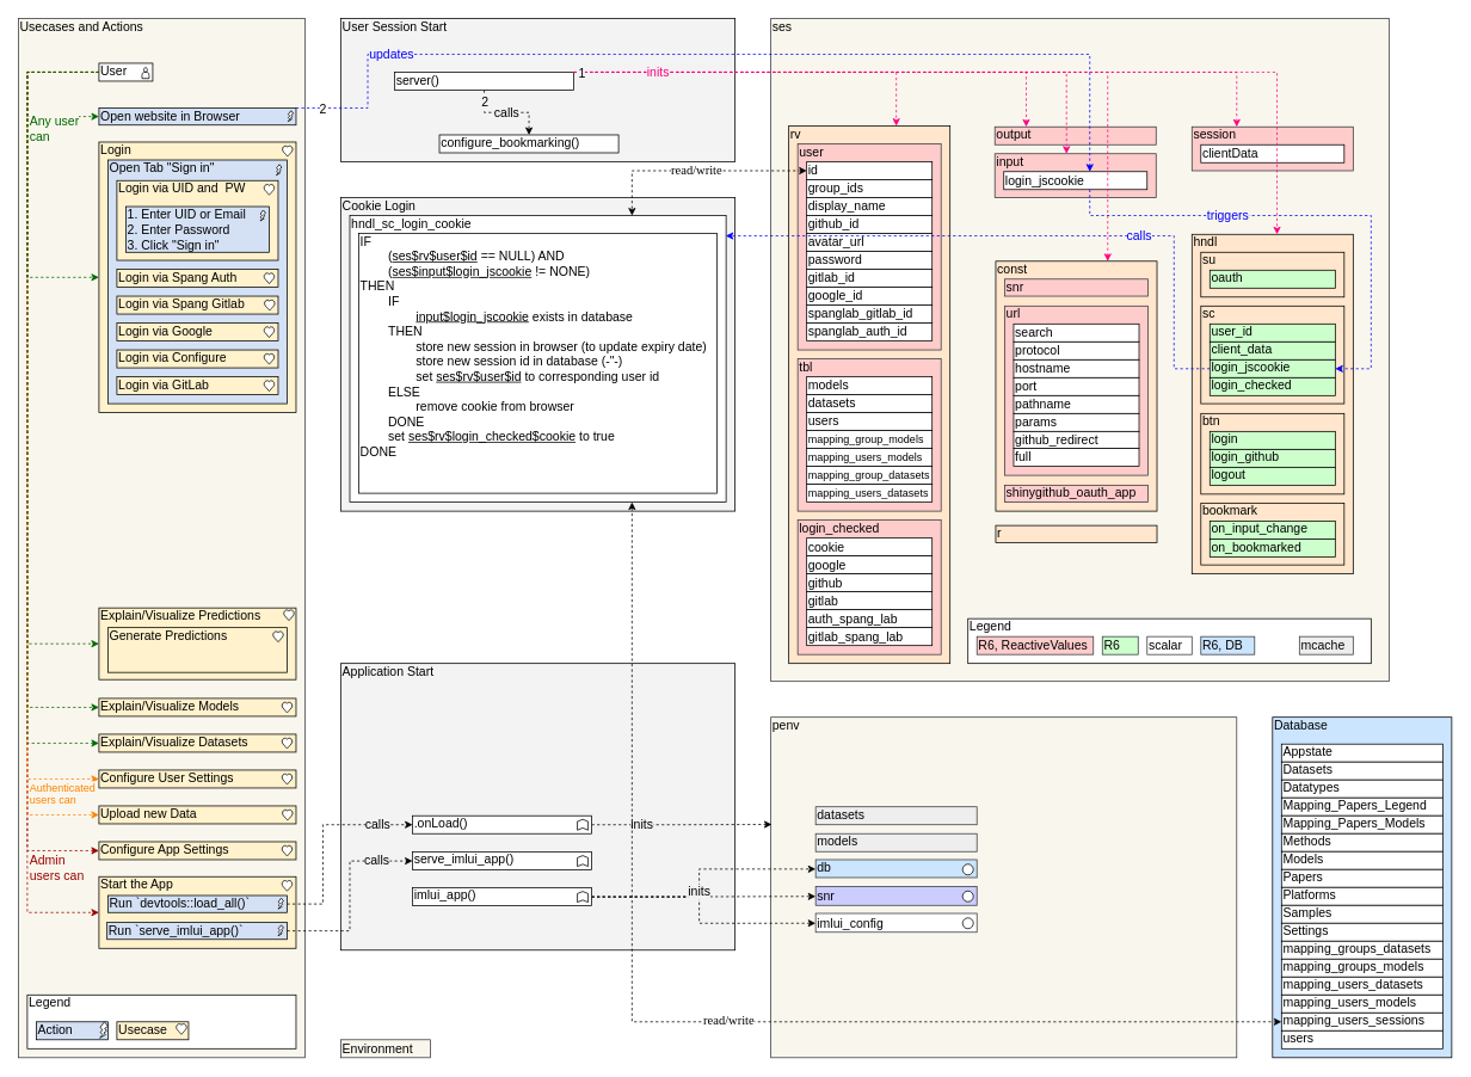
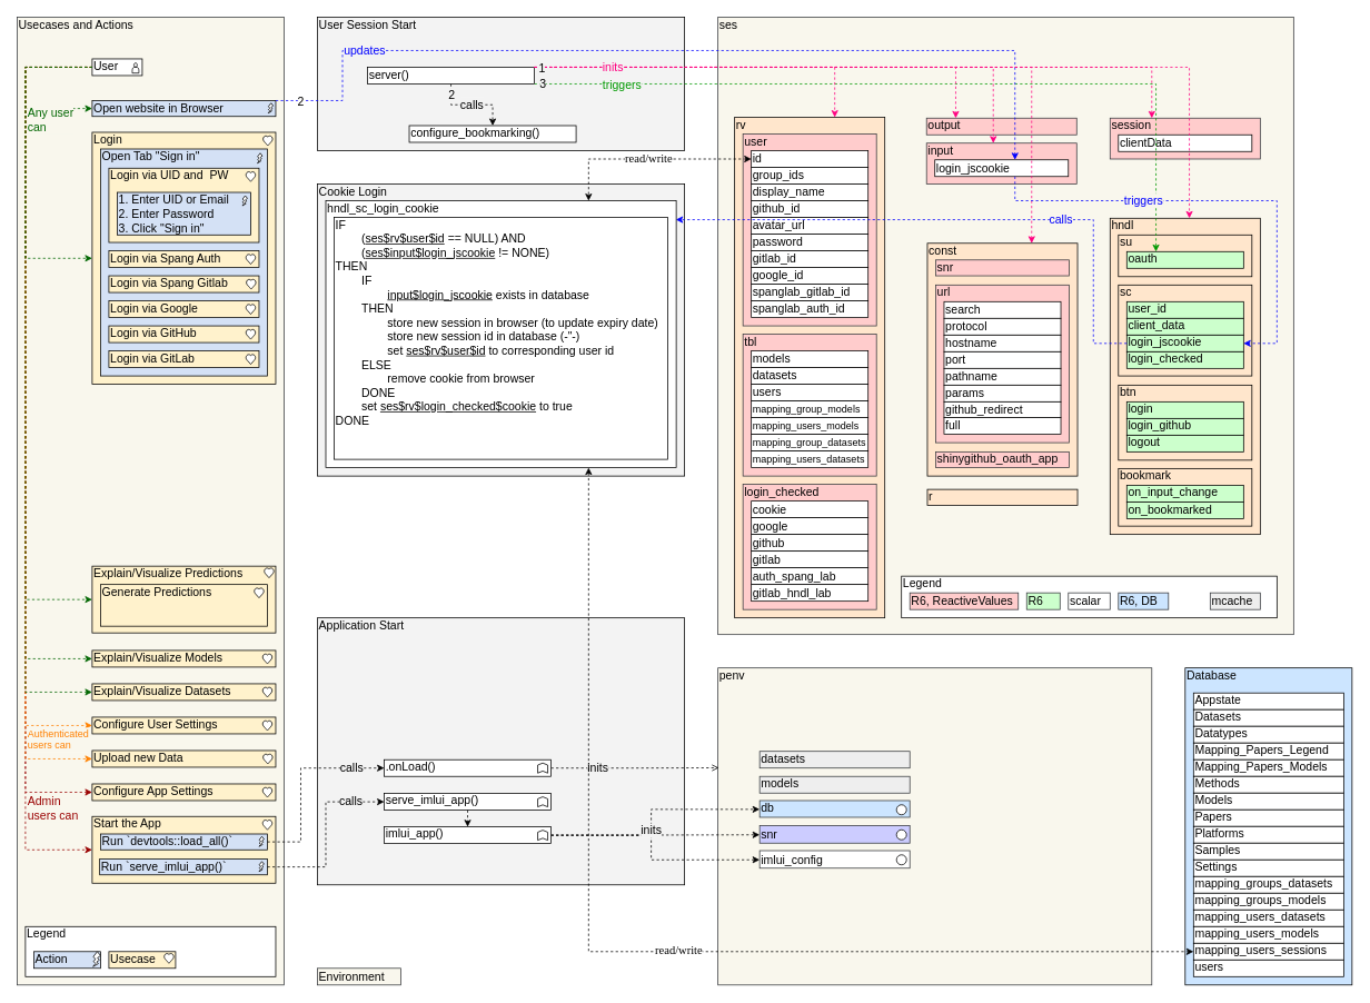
+ <mxCell id="178" style="edgeStyle=orthogonalEdgeStyle;rounded=0;orthogonalLoop=1;jettySize=auto;html=1;exitX=1;exitY=1;exitDx=0;exitDy=0;exitPerimeter=0;labelBackgroundColor=#F3F3F3;fontSize=14;labelBorderColor=none;sketch=0;dashed=1;entryX=0.25;entryY=0;entryDx=0;entryDy=0;strokeColor=#009900;" parent="174" source="181" target="88" edge="1"><mxGeometry relative="1" as="geometry"><mxPoint x="851.154" y="210" as="targetPoint" /><Array as="points"><mxPoint x="1385" y="100" /></Array></mxGeometry></mxCell>
+ <mxCell id="179" value="3" style="edgeLabel;html=1;align=center;verticalAlign=middle;resizable=0;points=[];fontSize=14;fontFamily=Helvetica;fontColor=default;labelBackgroundColor=#F3F3F3;" parent="178" vertex="1" connectable="0"><mxGeometry x="-0.981" y="1" relative="1" as="geometry"><mxPoint as="offset" /></mxGeometry></mxCell>
+ <mxCell id="180" value="triggers" style="edgeLabel;html=1;align=left;verticalAlign=middle;resizable=0;points=[];fontSize=14;fontFamily=Helvetica;fontColor=#009900;labelBackgroundColor=#F3F3F3;" parent="178" vertex="1" connectable="0"><mxGeometry x="-0.804" relative="1" as="geometry"><mxPoint x="-13" as="offset" /></mxGeometry></mxCell>
- <mxCell id="41" value="Login via Configure" style="rounded=0;whiteSpace=wrap;html=1;align=left;labelPosition=center;verticalLabelPosition=middle;verticalAlign=top;spacingTop=-6;fillColor=#FFF2CC;gradientColor=none;fillOpacity=100;spacing=2;sketch=0;fontSize=14;" parent="1" vertex="1"><mxGeometry x="130" y="390" width="180" height="20" as="geometry" /></mxCell>
+ <mxCell id="41" value="Login via GitHub" style="rounded=0;whiteSpace=wrap;html=1;align=left;labelPosition=center;verticalLabelPosition=middle;verticalAlign=top;spacingTop=-6;fillColor=#FFF2CC;gradientColor=none;fillOpacity=100;spacing=2;sketch=0;fontSize=14;" parent="1" vertex="1"><mxGeometry x="130" y="390" width="180" height="20" as="geometry" /></mxCell>
- <mxCell id="120" value="&lt;font style=&quot;font-size: 14px&quot;&gt;gitlab_spang_lab&lt;/font&gt;" style="rounded=0;whiteSpace=wrap;html=1;align=left;labelPosition=center;verticalLabelPosition=middle;verticalAlign=middle;spacingTop=0;fillOpacity=100;spacing=2;sketch=0;fontSize=14;" parent="1" vertex="1"><mxGeometry x="900" y="700" width="140" height="20" as="geometry" /></mxCell>
+ <mxCell id="120" value="&lt;font style=&quot;font-size: 14px&quot;&gt;gitlab_hndl_lab&lt;/font&gt;" style="rounded=0;whiteSpace=wrap;html=1;align=left;labelPosition=center;verticalLabelPosition=middle;verticalAlign=middle;spacingTop=0;fillOpacity=100;spacing=2;sketch=0;fontSize=14;" parent="1" vertex="1"><mxGeometry x="900" y="700" width="140" height="20" as="geometry" /></mxCell>
- <mxCell id="159" value="inits" style="edgeStyle=orthogonalEdgeStyle;rounded=0;sketch=0;orthogonalLoop=1;jettySize=auto;html=1;dashed=1;fontFamily=Helvetica;fontSize=14;fontColor=default;exitX=1;exitY=0.5;exitDx=0;exitDy=0;labelBorderColor=none;labelBackgroundColor=#F3F3F3;entryX=0.002;entryY=0.315;entryDx=0;entryDy=0;entryPerimeter=0;" parent="157" source="164" target="47" edge="1"><mxGeometry x="-0.44" relative="1" as="geometry"><mxPoint x="659" y="918.49" as="sourcePoint" /><mxPoint x="780" y="920" as="targetPoint" /><mxPoint as="offset" /><Array as="points" /></mxGeometry></mxCell>
+ <mxCell id="159" value="inits" style="edgeStyle=orthogonalEdgeStyle;rounded=0;sketch=0;orthogonalLoop=1;jettySize=auto;html=1;dashed=1;fontFamily=Helvetica;fontSize=14;fontColor=default;exitX=1;exitY=0.5;exitDx=0;exitDy=0;labelBorderColor=none;labelBackgroundColor=#F3F3F3;entryX=0.002;entryY=0.315;entryDx=0;entryDy=0;entryPerimeter=0;endArrow=open;" parent="157" source="164" target="47" edge="1"><mxGeometry x="-0.44" relative="1" as="geometry"><mxPoint x="659" y="918.49" as="sourcePoint" /><mxPoint x="780" y="920" as="targetPoint" /><mxPoint as="offset" /><Array as="points" /></mxGeometry></mxCell>
+ <mxCell id="171" style="edgeStyle=orthogonalEdgeStyle;rounded=0;sketch=0;jumpStyle=none;jumpSize=6;orthogonalLoop=1;jettySize=auto;html=1;entryX=0.5;entryY=0;entryDx=0;entryDy=0;dashed=1;labelBackgroundColor=default;labelBorderColor=default;fontFamily=Helvetica;fontSize=14;fontColor=default;exitX=0.5;exitY=1;exitDx=0;exitDy=0;" parent="157" source="166" target="169" edge="1"><mxGeometry relative="1" as="geometry"><Array as="points"><mxPoint x="560" y="970.49" /><mxPoint x="560" y="970.49" /></Array><mxPoint x="440" y="963.49" as="sourcePoint" /></mxGeometry></mxCell>
